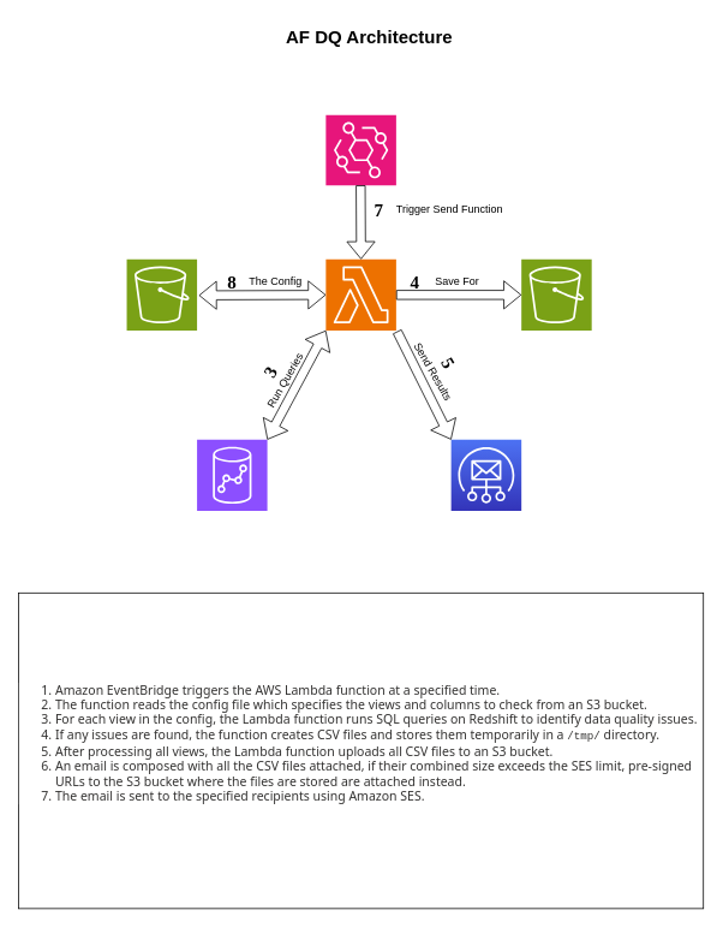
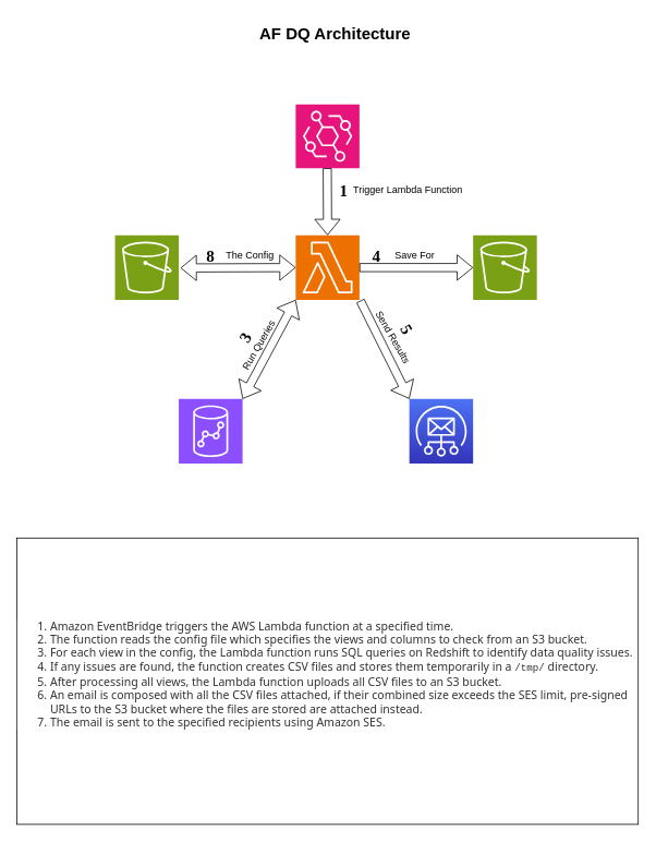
- <mxCell id="20" value="&lt;b&gt;&lt;font style=&quot;font-size: 20px;&quot; face=&quot;Times New Roman&quot;&gt;7&lt;/font&gt;&lt;/b&gt;" style="text;html=1;strokeColor=none;fillColor=none;align=center;verticalAlign=middle;whiteSpace=wrap;rounded=0;" vertex="1" parent="1"><mxGeometry x="390" y="217" width="60" height="30" as="geometry" /></mxCell>
+ <mxCell id="20" value="&lt;b&gt;&lt;font style=&quot;font-size: 20px;&quot; face=&quot;Times New Roman&quot;&gt;1&lt;/font&gt;&lt;/b&gt;" style="text;html=1;strokeColor=none;fillColor=none;align=center;verticalAlign=middle;whiteSpace=wrap;rounded=0;" vertex="1" parent="1"><mxGeometry x="390" y="217" width="60" height="30" as="geometry" /></mxCell>
- <mxCell id="15" value="Trigger Send Function" style="text;html=1;align=center;verticalAlign=middle;resizable=0;points=[];autosize=1;strokeColor=none;fillColor=none;" vertex="1" parent="1"><mxGeometry x="418" y="217" width="160" height="30" as="geometry" /></mxCell>
+ <mxCell id="15" value="Trigger Lambda Function" style="text;html=1;align=center;verticalAlign=middle;resizable=0;points=[];autosize=1;strokeColor=none;fillColor=none;" vertex="1" parent="1"><mxGeometry x="418" y="217" width="160" height="30" as="geometry" /></mxCell>
